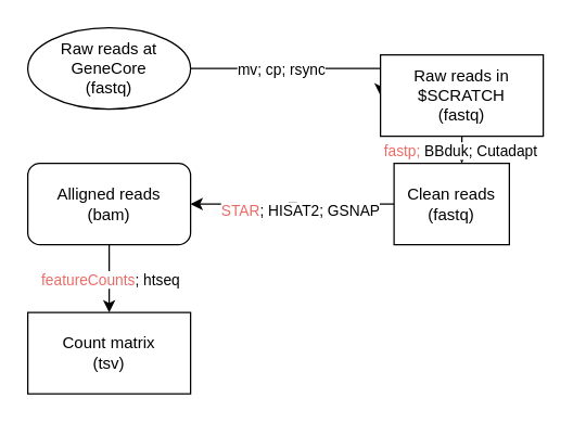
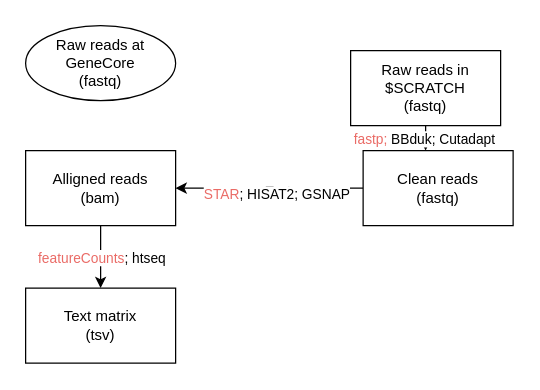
- <mxCell id="2" style="edgeStyle=orthogonalEdgeStyle;rounded=0;orthogonalLoop=1;jettySize=auto;html=1;entryX=0;entryY=0.5;entryDx=0;entryDy=0;" parent="1" source="4" target="7" edge="1"><mxGeometry relative="1" as="geometry"><mxPoint x="370" y="70" as="targetPoint" /><Array as="points"><mxPoint x="270" y="50" /><mxPoint x="270" y="50" /></Array></mxGeometry></mxCell>
- <mxCell id="3" value="mv; cp; rsync" style="edgeLabel;html=1;align=center;verticalAlign=middle;resizable=0;points=[];" parent="2" vertex="1" connectable="0"><mxGeometry x="-0.268" y="1" relative="1" as="geometry"><mxPoint x="7" y="1" as="offset" /></mxGeometry></mxCell>
- <mxCell id="14" value="Alligned reads&lt;br&gt;(bam)" style="whiteSpace=wrap;html=1;rounded=1;" parent="1" vertex="1"><mxGeometry x="20" y="120" width="120" height="60" as="geometry" /></mxCell>
+ <mxCell id="14" value="Alligned reads&lt;br&gt;(bam)" style="rounded=0;whiteSpace=wrap;html=1;" parent="1" vertex="1"><mxGeometry x="20" y="120" width="120" height="60" as="geometry" /></mxCell>
- <mxCell id="11" value="Clean reads&lt;br&gt;(fastq)" style="rounded=0;whiteSpace=wrap;html=1;" parent="1" vertex="1"><mxGeometry x="290" y="120" width="85" height="60" as="geometry" /></mxCell>
+ <mxCell id="11" value="Clean reads&lt;br&gt;(fastq)" style="rounded=0;whiteSpace=wrap;html=1;" parent="1" vertex="1"><mxGeometry x="290" y="120" width="120" height="60" as="geometry" /></mxCell>
- <mxCell id="15" value="Count matrix&lt;br&gt;(tsv)" style="rounded=0;whiteSpace=wrap;html=1;" parent="1" vertex="1"><mxGeometry x="20" y="230" width="120" height="60" as="geometry" /></mxCell>
+ <mxCell id="15" value="Text matrix&lt;br&gt;(tsv)" style="rounded=0;whiteSpace=wrap;html=1;" parent="1" vertex="1"><mxGeometry x="20" y="230" width="120" height="60" as="geometry" /></mxCell>
